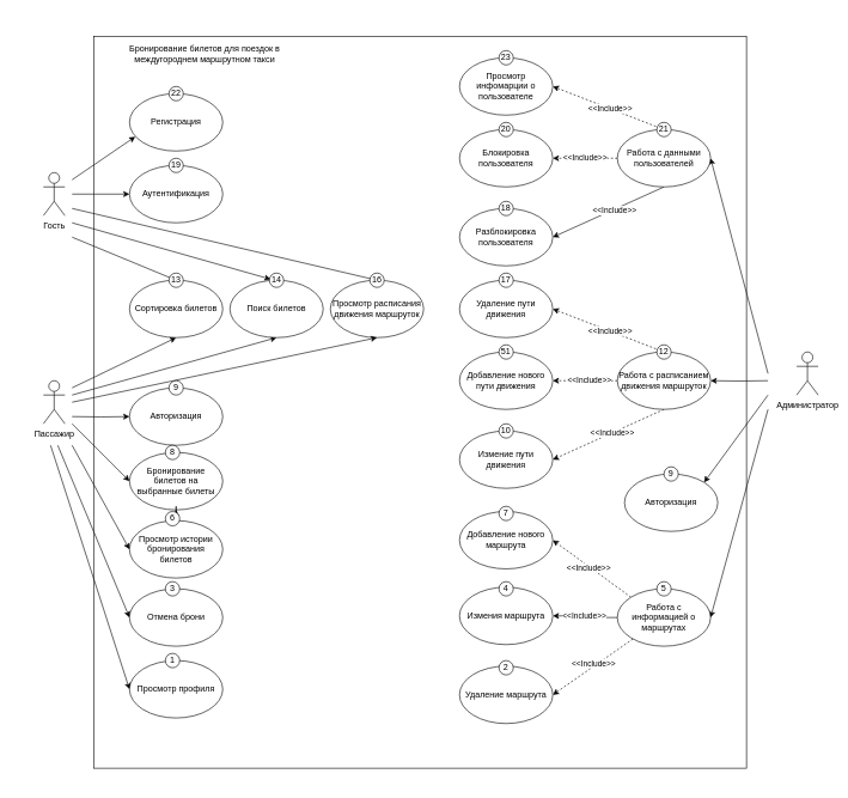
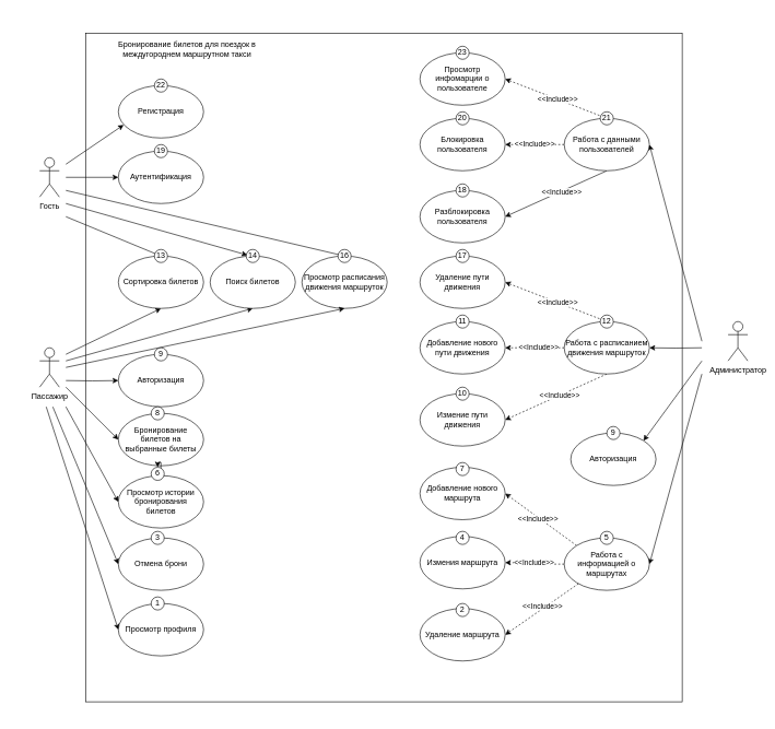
- <mxCell id="78" value="51" style="ellipse;whiteSpace=wrap;html=1;" vertex="1" parent="1"><mxGeometry x="695" y="480" width="20" height="20" as="geometry" /></mxCell>
+ <mxCell id="78" value="11" style="ellipse;whiteSpace=wrap;html=1;" vertex="1" parent="1"><mxGeometry x="695" y="480" width="20" height="20" as="geometry" /></mxCell>
- <mxCell id="26" value="" style="edgeStyle=orthogonalEdgeStyle;rounded=0;orthogonalLoop=1;jettySize=auto;html=1;" edge="1" parent="1" source="27" target="25"><mxGeometry relative="1" as="geometry" /></mxCell>
+ <mxCell id="26" value="" style="edgeStyle=orthogonalEdgeStyle;rounded=0;orthogonalLoop=1;jettySize=auto;html=1;" edge="1" parent="1" source="27" target="72"><mxGeometry relative="1" as="geometry" /></mxCell>
- <mxCell id="47" style="edgeStyle=orthogonalEdgeStyle;rounded=0;orthogonalLoop=1;jettySize=auto;html=1;exitX=0;exitY=0.5;exitDx=0;exitDy=0;entryX=1;entryY=0.5;entryDx=0;entryDy=0;dashed=0;" parent="1" source="51" target="53" edge="1"><mxGeometry relative="1" as="geometry" /></mxCell>
+ <mxCell id="47" style="edgeStyle=orthogonalEdgeStyle;rounded=0;orthogonalLoop=1;jettySize=auto;html=1;exitX=0;exitY=0.5;exitDx=0;exitDy=0;entryX=1;entryY=0.5;entryDx=0;entryDy=0;dashed=1;" parent="1" source="51" target="53" edge="1"><mxGeometry relative="1" as="geometry" /></mxCell>
